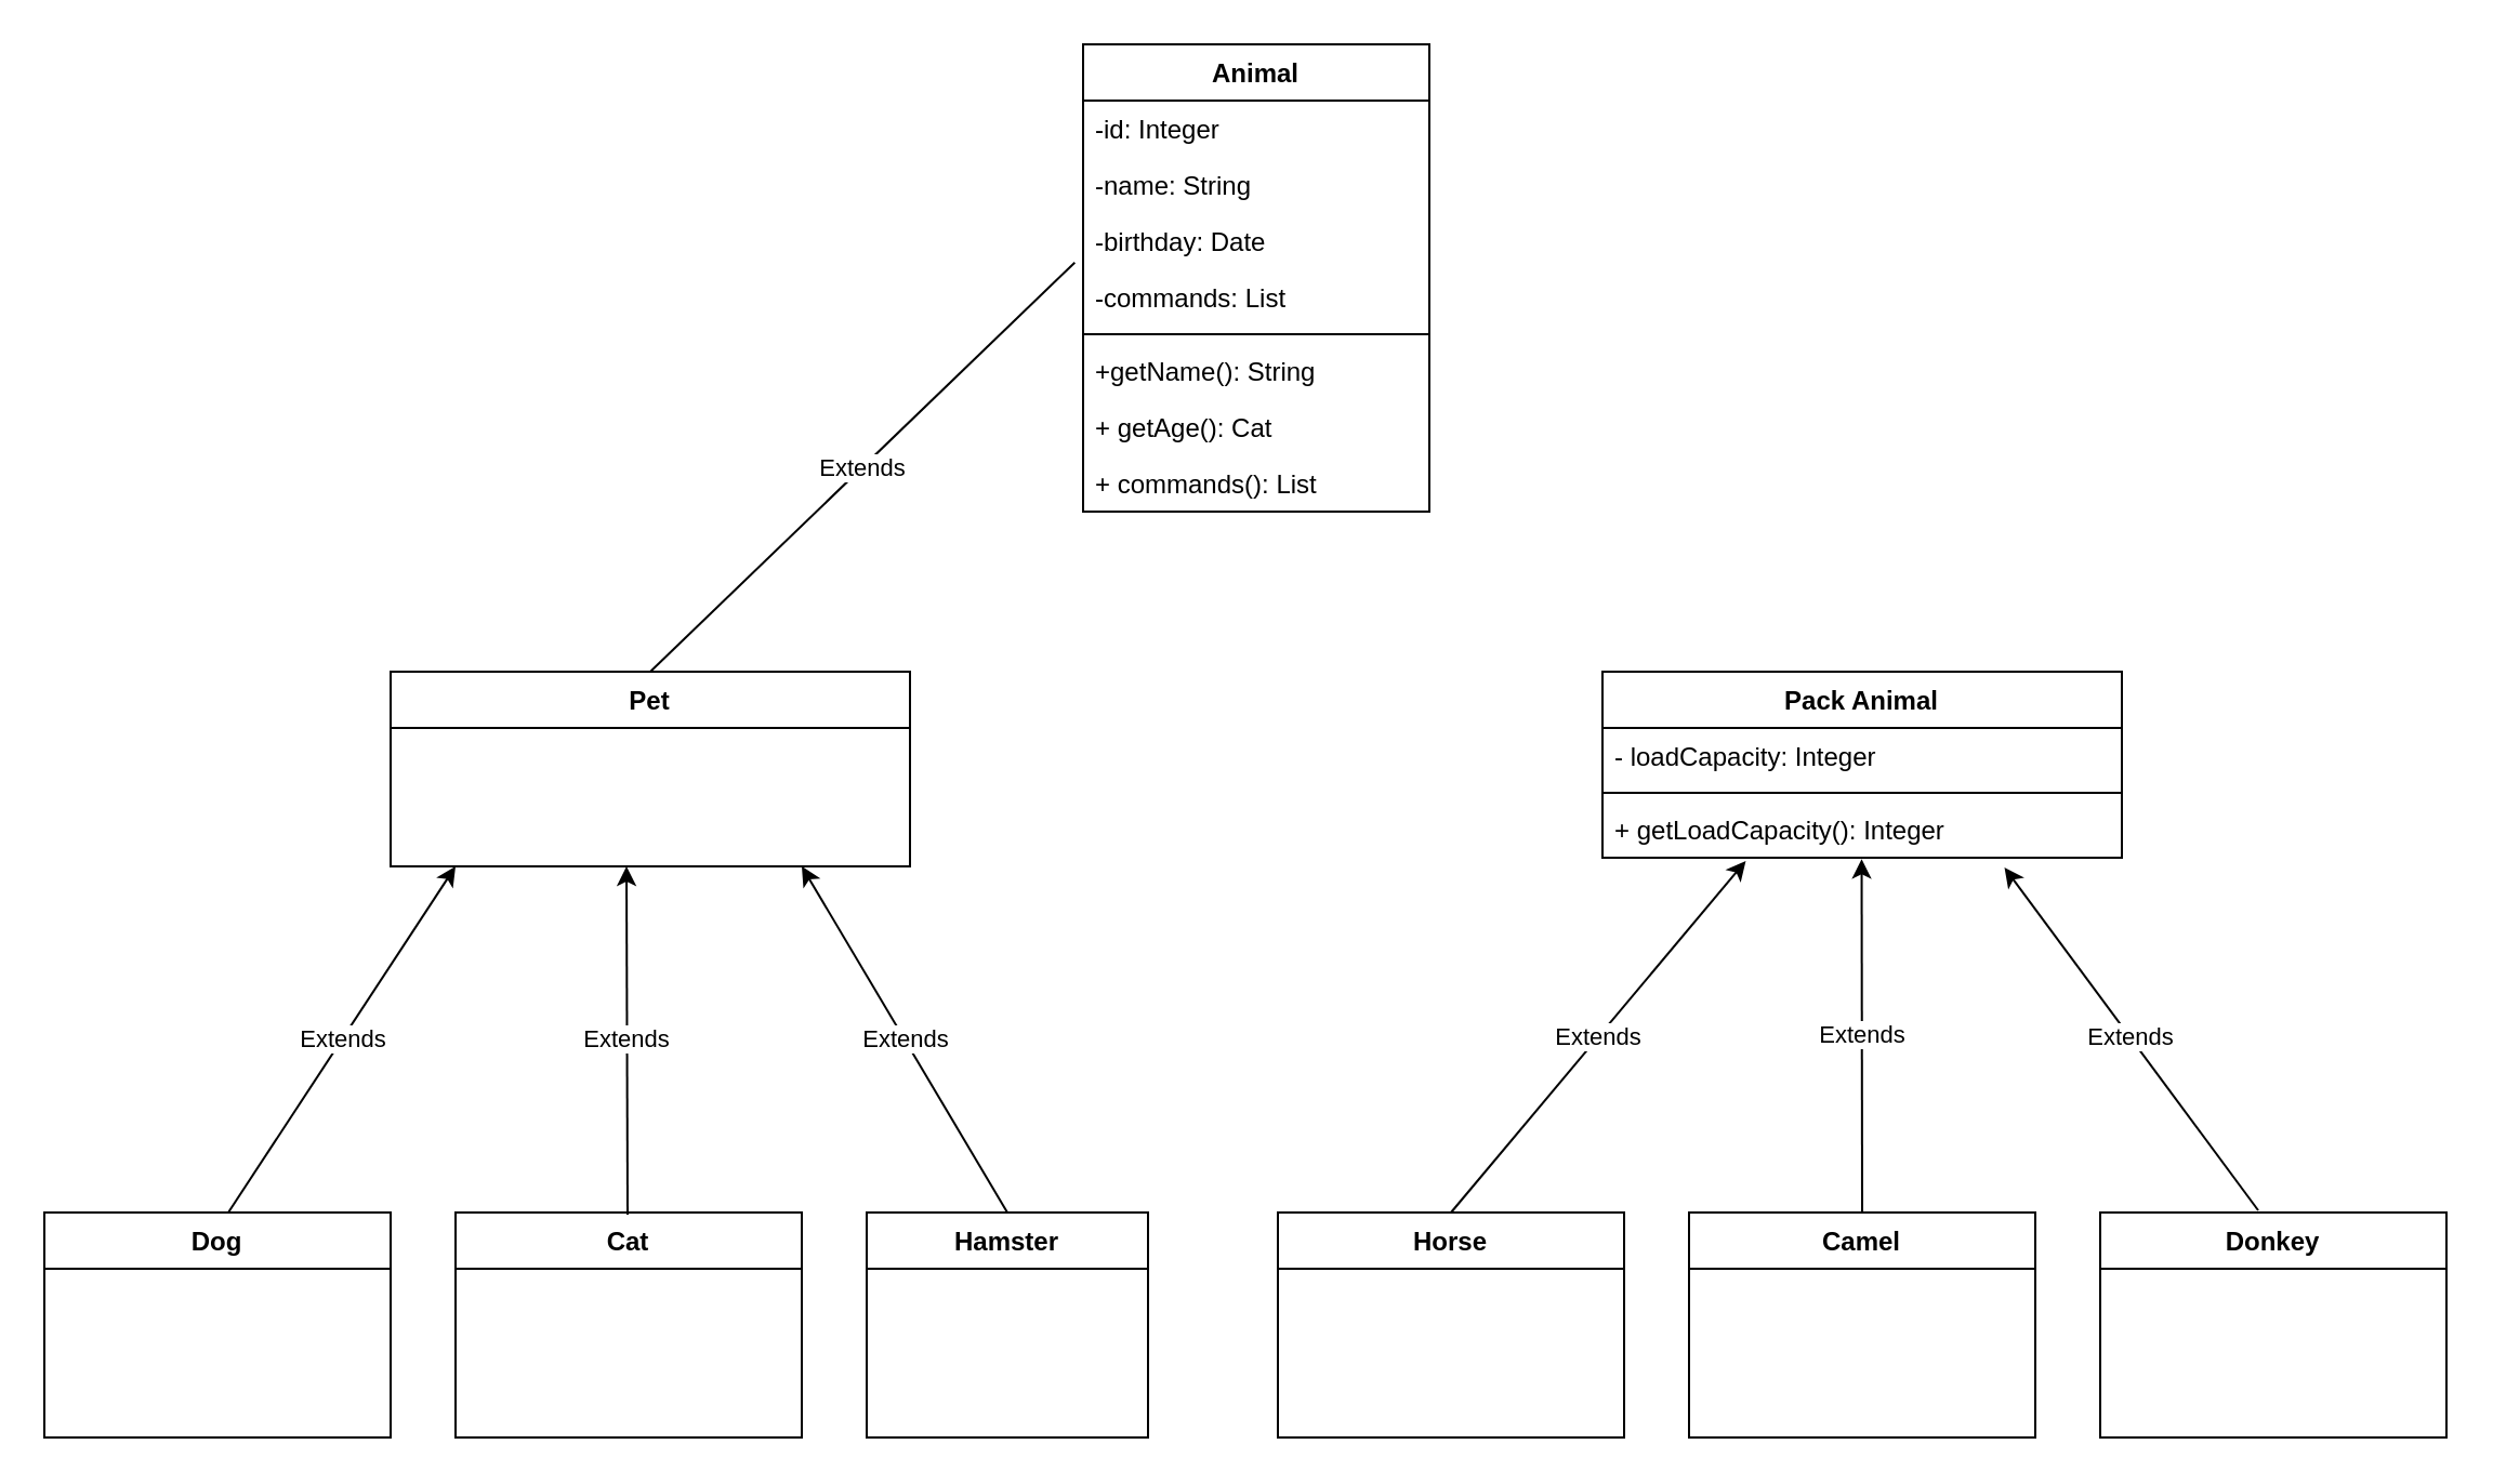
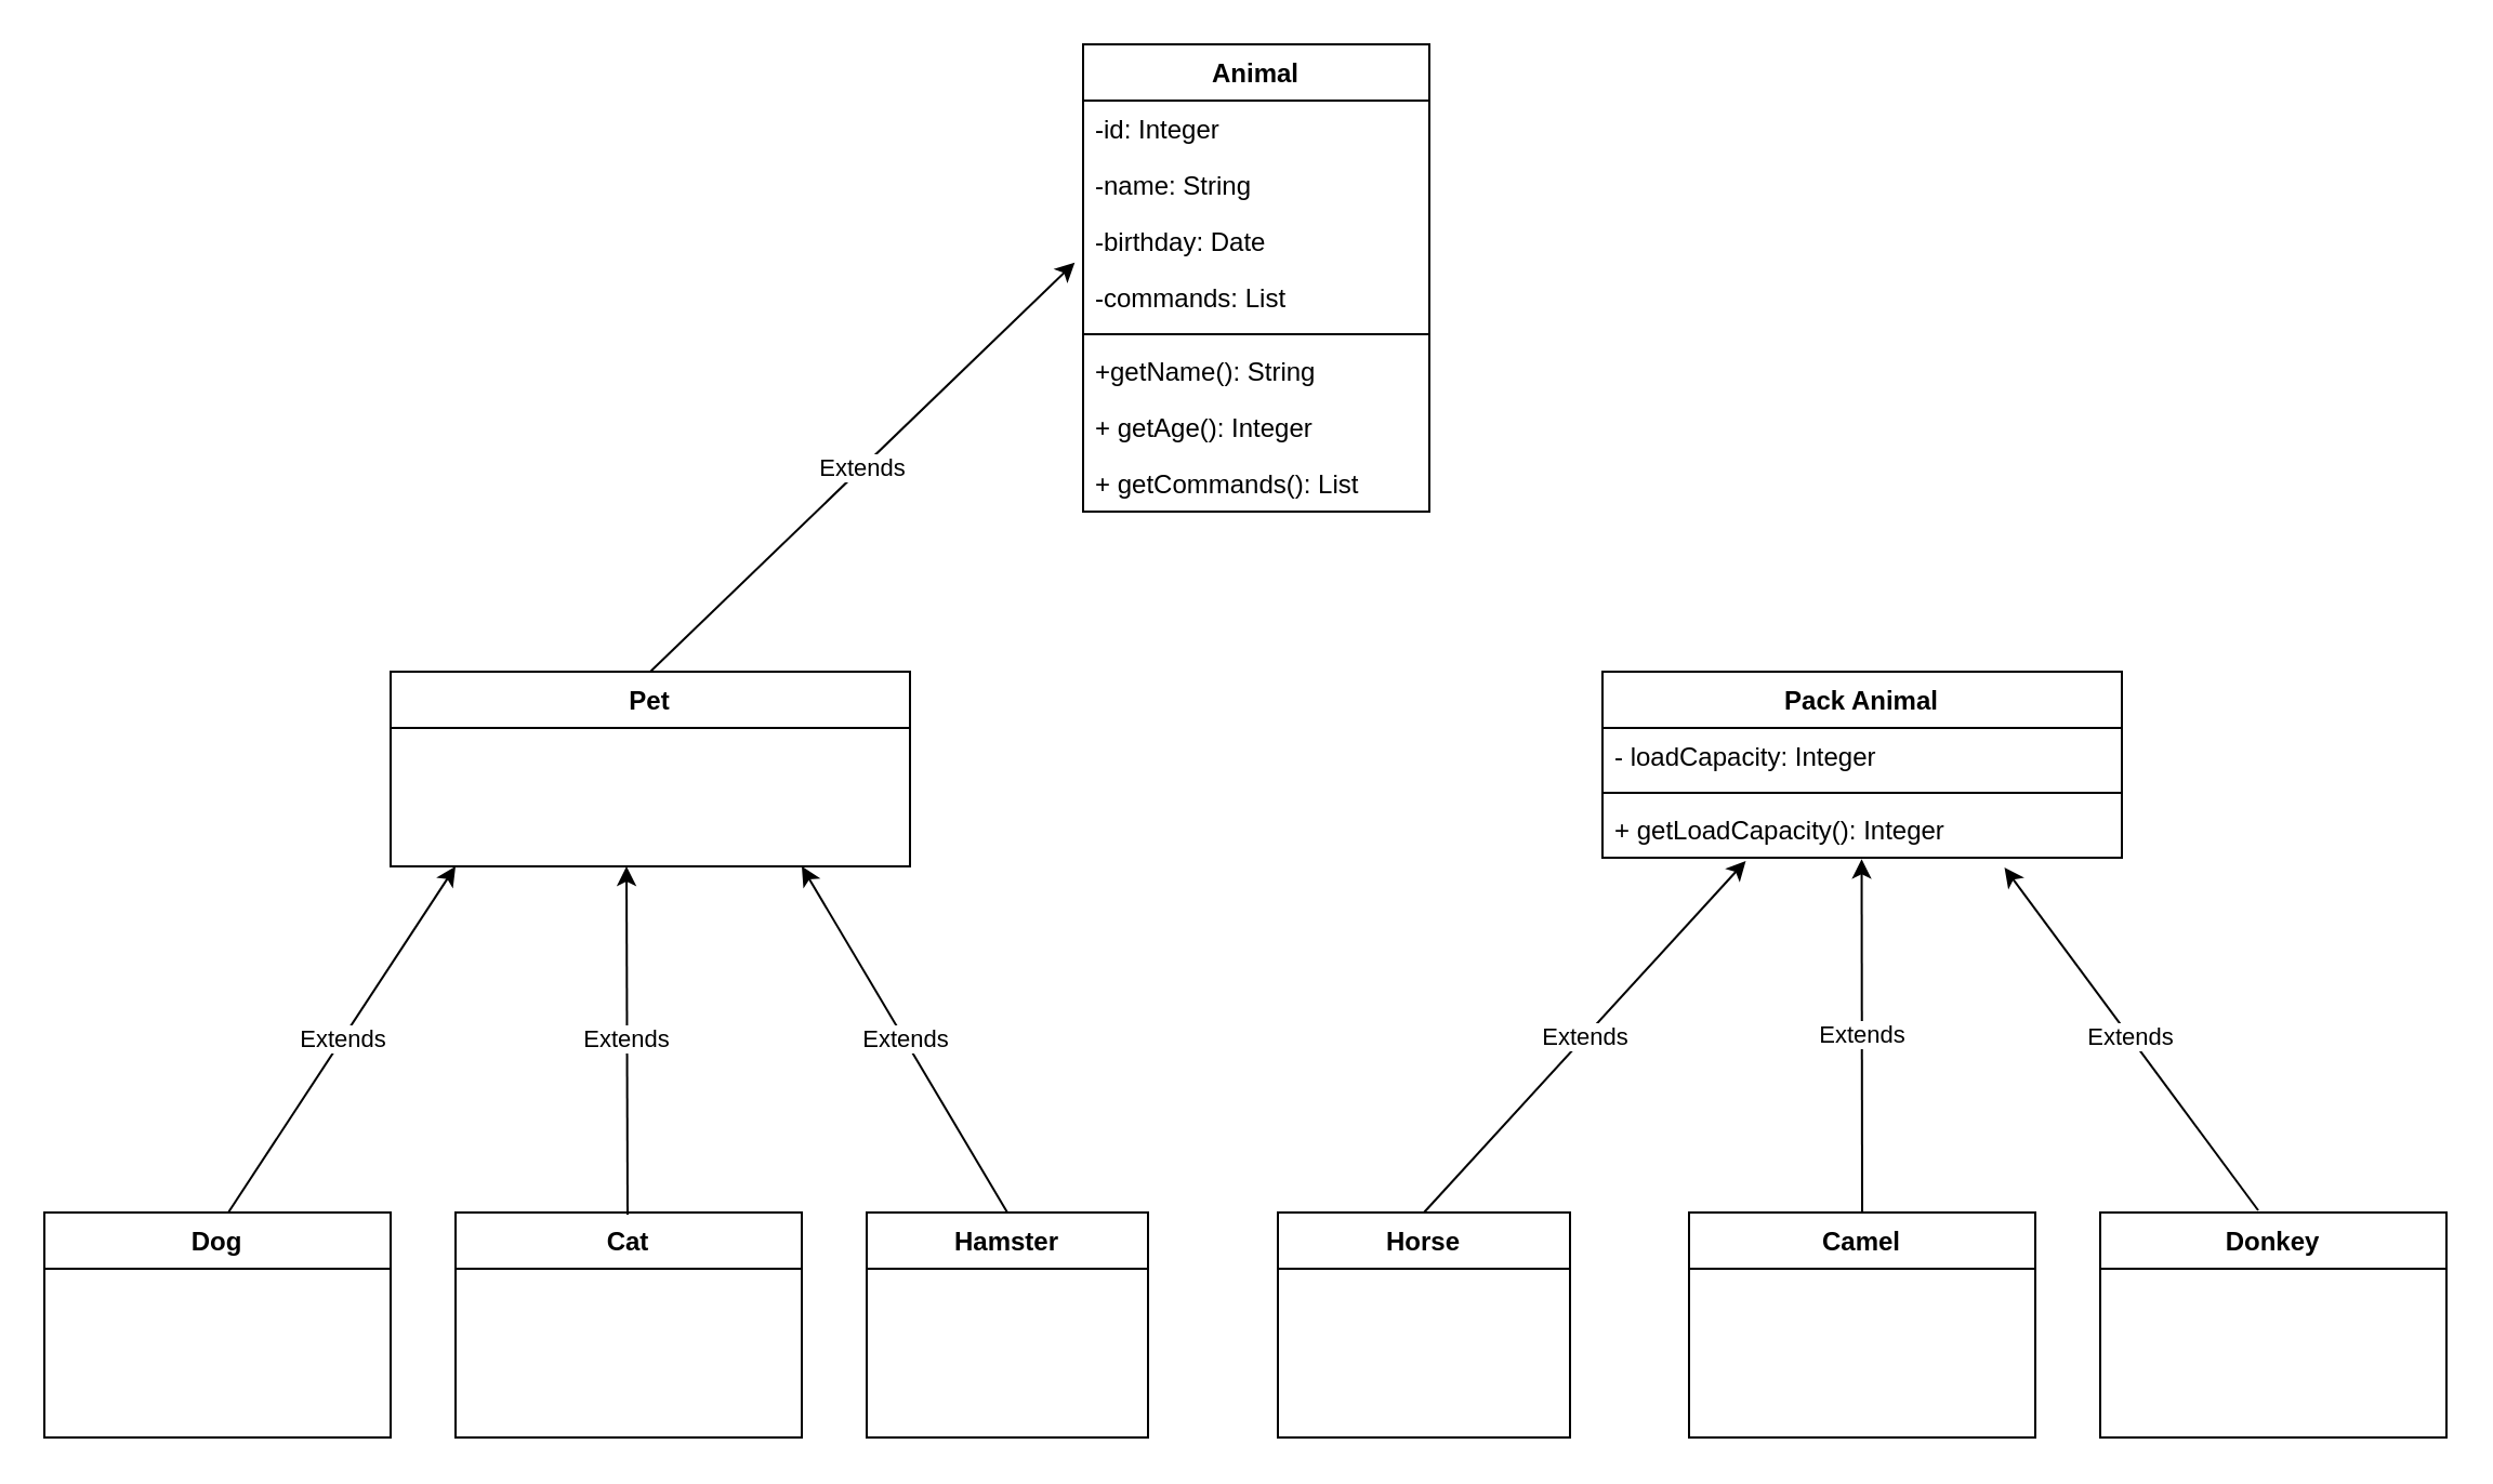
- <mxCell id="28" value="Extends" style="endArrow=none;html=1;rounded=0;exitX=0.5;exitY=0;exitDx=0;exitDy=0;entryX=-0.024;entryY=0.878;entryDx=0;entryDy=0;entryPerimeter=0;" parent="1" source="11" target="5" edge="1"><mxGeometry width="50" height="50" relative="1" as="geometry"><mxPoint x="282" y="270" as="sourcePoint" /><mxPoint x="400" y="144" as="targetPoint" /></mxGeometry></mxCell>
+ <mxCell id="28" value="Extends" style="endArrow=classic;html=1;rounded=0;exitX=0.5;exitY=0;exitDx=0;exitDy=0;entryX=-0.024;entryY=0.878;entryDx=0;entryDy=0;entryPerimeter=0;" parent="1" source="11" target="5" edge="1"><mxGeometry width="50" height="50" relative="1" as="geometry"><mxPoint x="282" y="270" as="sourcePoint" /><mxPoint x="400" y="144" as="targetPoint" /></mxGeometry></mxCell>
- <mxCell id="9" value="+ getAge(): Cat" style="text;strokeColor=none;fillColor=none;align=left;verticalAlign=top;spacingLeft=4;spacingRight=4;overflow=hidden;rotatable=0;points=[[0,0.5],[1,0.5]];portConstraint=eastwest;" parent="2" vertex="1"><mxGeometry y="164" width="160" height="26" as="geometry" /></mxCell>
+ <mxCell id="9" value="+ getAge(): Integer" style="text;strokeColor=none;fillColor=none;align=left;verticalAlign=top;spacingLeft=4;spacingRight=4;overflow=hidden;rotatable=0;points=[[0,0.5],[1,0.5]];portConstraint=eastwest;" parent="2" vertex="1"><mxGeometry y="164" width="160" height="26" as="geometry" /></mxCell>
- <mxCell id="10" value="+ commands(): List" style="text;strokeColor=none;fillColor=none;align=left;verticalAlign=top;spacingLeft=4;spacingRight=4;overflow=hidden;rotatable=0;points=[[0,0.5],[1,0.5]];portConstraint=eastwest;" parent="2" vertex="1"><mxGeometry y="190" width="160" height="26" as="geometry" /></mxCell>
+ <mxCell id="10" value="+ getCommands(): List" style="text;strokeColor=none;fillColor=none;align=left;verticalAlign=top;spacingLeft=4;spacingRight=4;overflow=hidden;rotatable=0;points=[[0,0.5],[1,0.5]];portConstraint=eastwest;" parent="2" vertex="1"><mxGeometry y="190" width="160" height="26" as="geometry" /></mxCell>
- <mxCell id="16" value="Horse" style="swimlane;fontStyle=1;align=center;verticalAlign=top;childLayout=stackLayout;horizontal=1;startSize=26;horizontalStack=0;resizeParent=1;resizeParentMax=0;resizeLast=0;collapsible=1;marginBottom=0;" parent="1" vertex="1"><mxGeometry x="590" y="560" width="160" height="104" as="geometry" /></mxCell>
+ <mxCell id="16" value="Horse" style="swimlane;fontStyle=1;align=center;verticalAlign=top;childLayout=stackLayout;horizontal=1;startSize=26;horizontalStack=0;resizeParent=1;resizeParentMax=0;resizeLast=0;collapsible=1;marginBottom=0;" parent="1" vertex="1"><mxGeometry x="590" y="560" width="135" height="104" as="geometry" /></mxCell>
